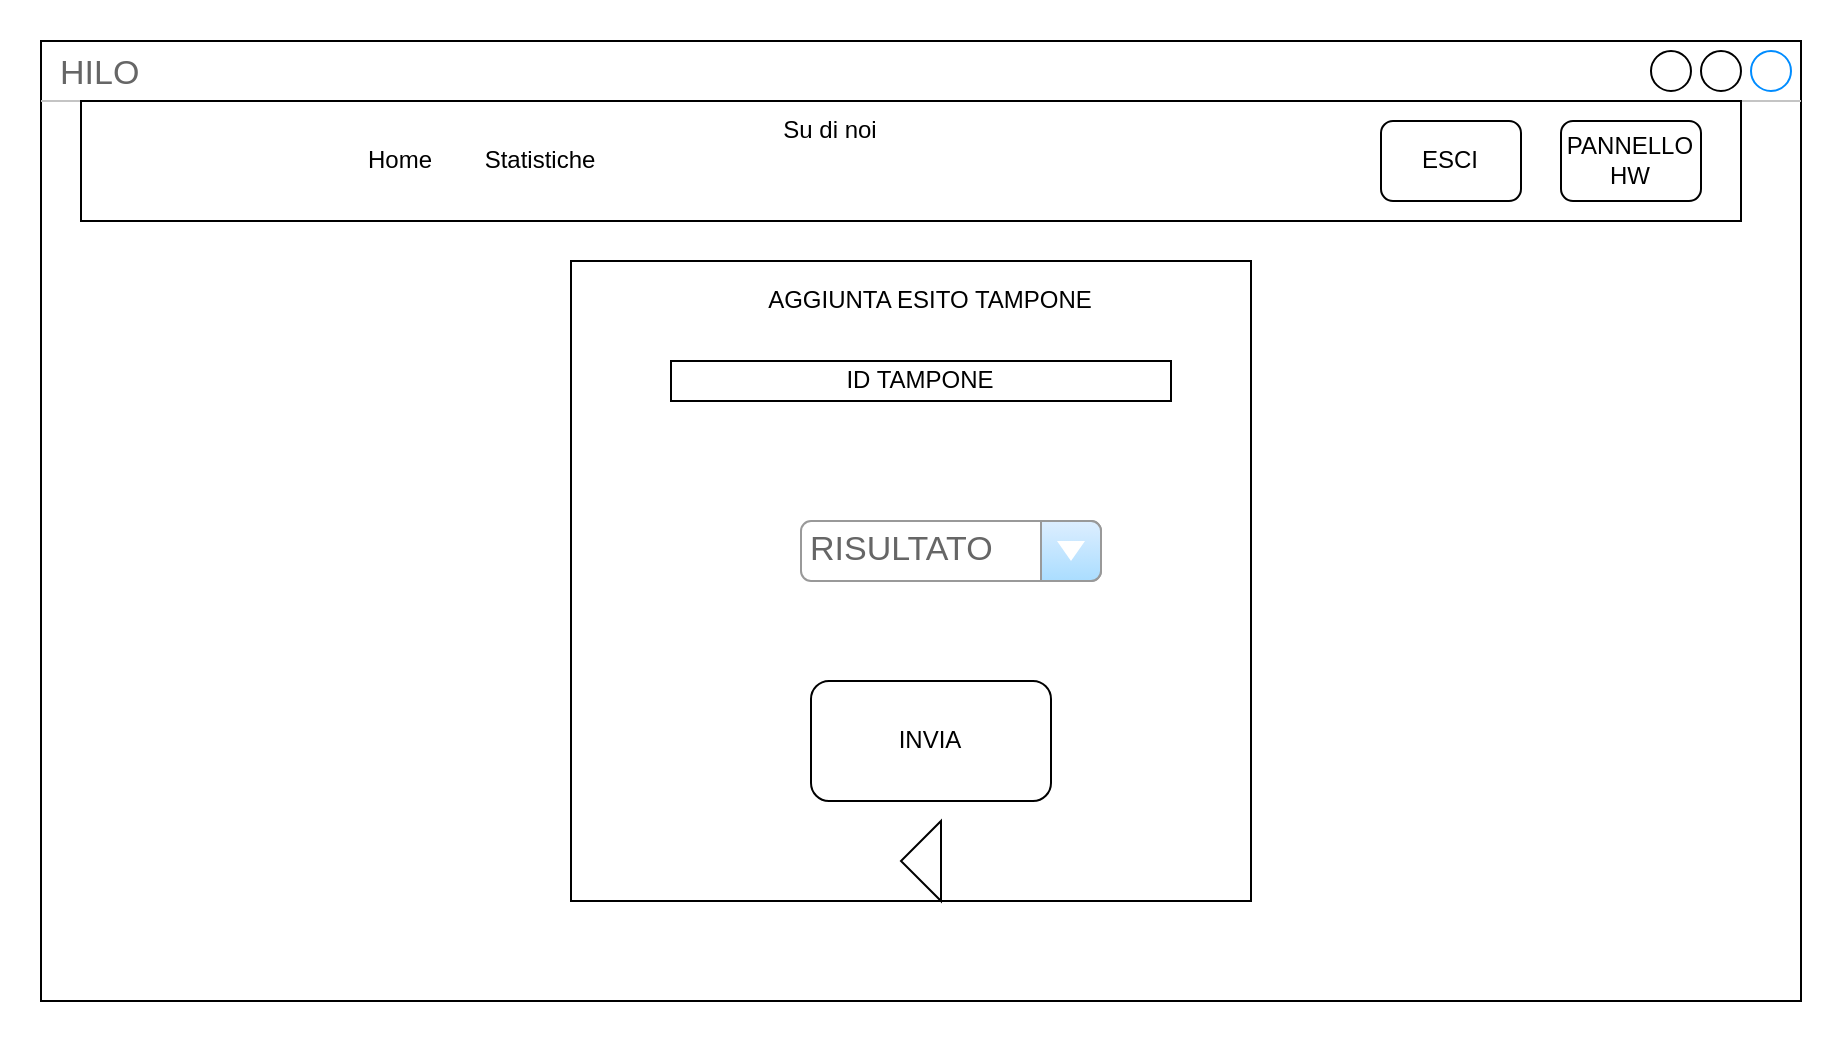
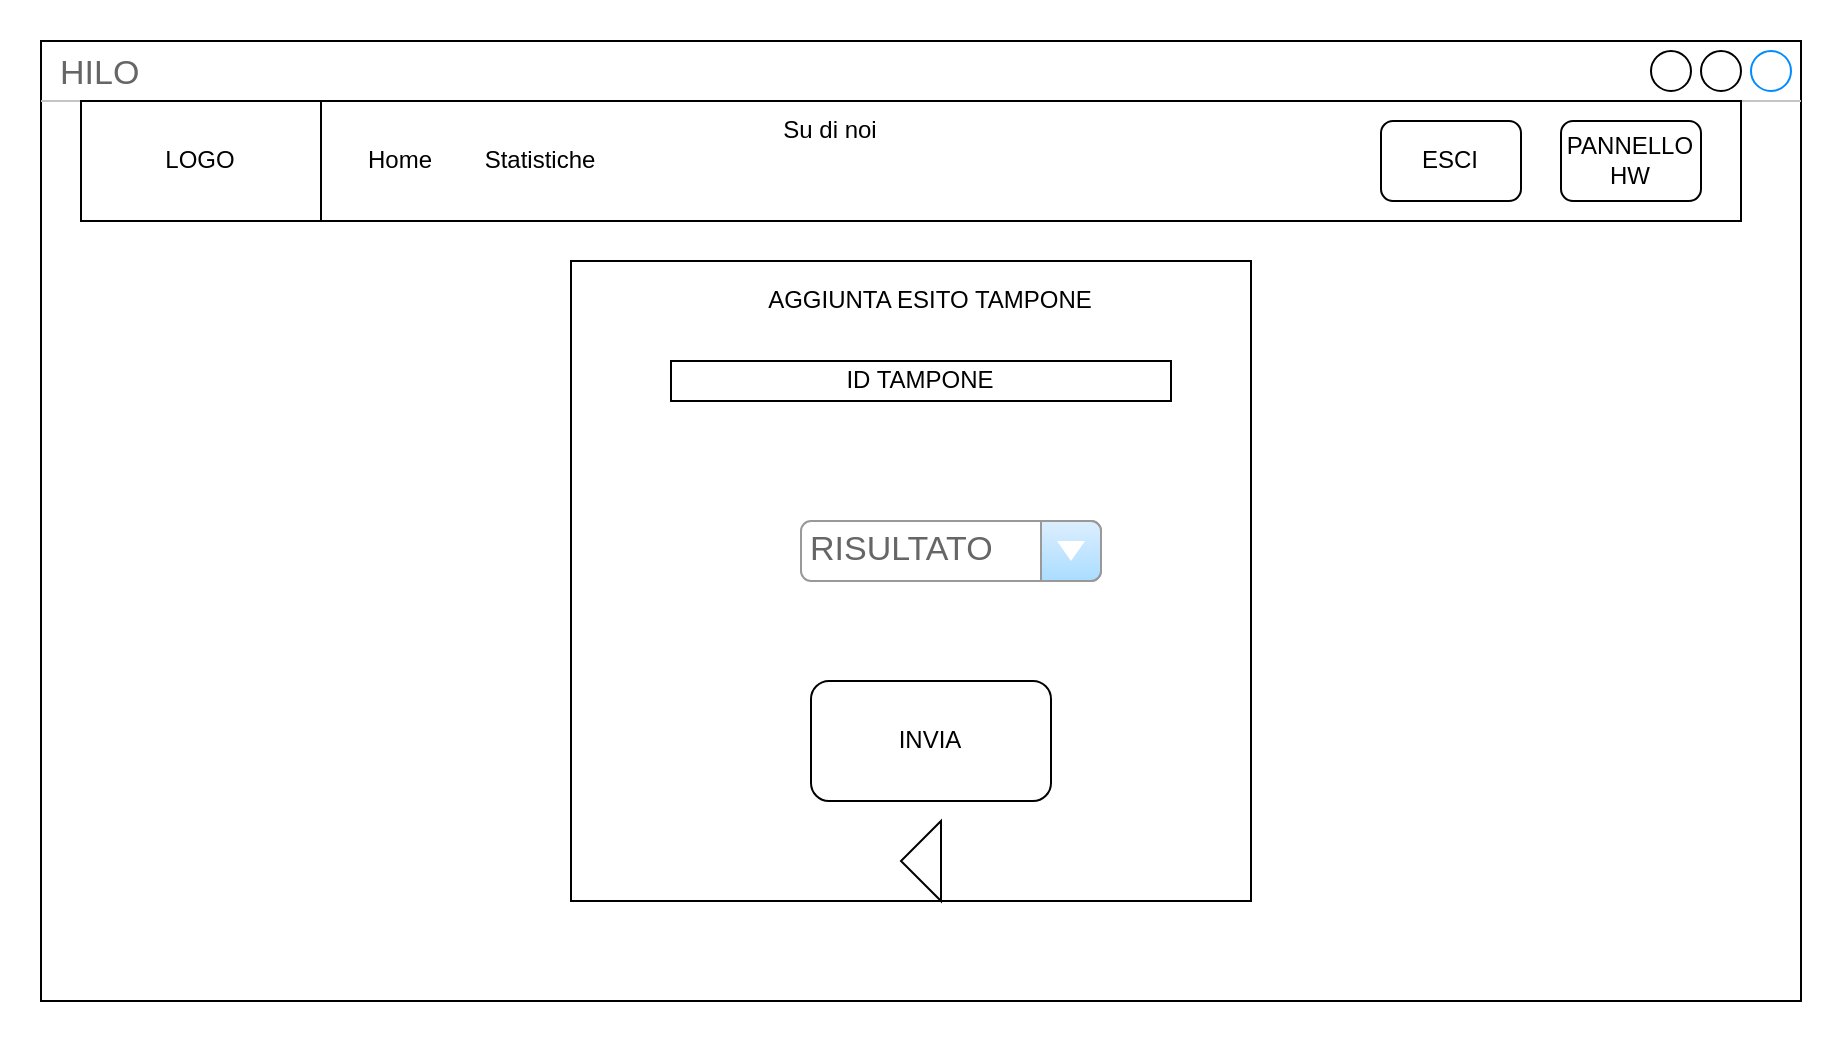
+ <mxCell id="4" value="LOGO" style="rounded=0;whiteSpace=wrap;html=1;" vertex="1" parent="1"><mxGeometry x="40" y="50" width="120" height="60" as="geometry" /></mxCell>
